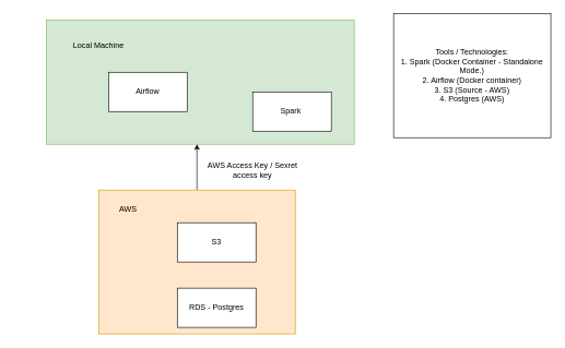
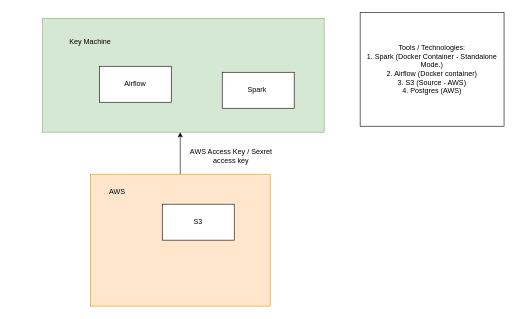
- <mxCell id="5" value="Local Machine" style="text;html=1;strokeColor=none;fillColor=none;align=center;verticalAlign=middle;whiteSpace=wrap;rounded=0;" vertex="1" parent="1"><mxGeometry x="20" y="50" width="260" height="40" as="geometry" /></mxCell>
+ <mxCell id="5" value="Key Machine" style="text;html=1;strokeColor=none;fillColor=none;align=center;verticalAlign=middle;whiteSpace=wrap;rounded=0;" vertex="1" parent="1"><mxGeometry x="20" y="50" width="260" height="40" as="geometry" /></mxCell>
- <mxCell id="4" value="Spark&amp;nbsp;" style="rounded=0;whiteSpace=wrap;html=1;" vertex="1" parent="1"><mxGeometry x="385" y="140" width="120" height="60" as="geometry" /></mxCell>
+ <mxCell id="4" value="Spark&amp;nbsp;" style="rounded=0;whiteSpace=wrap;html=1;" vertex="1" parent="1"><mxGeometry x="370" y="120" width="120" height="60" as="geometry" /></mxCell>
- <mxCell id="11" value="RDS - Postgres" style="rounded=0;whiteSpace=wrap;html=1;" vertex="1" parent="1"><mxGeometry x="270" y="440" width="120" height="60" as="geometry" /></mxCell>
